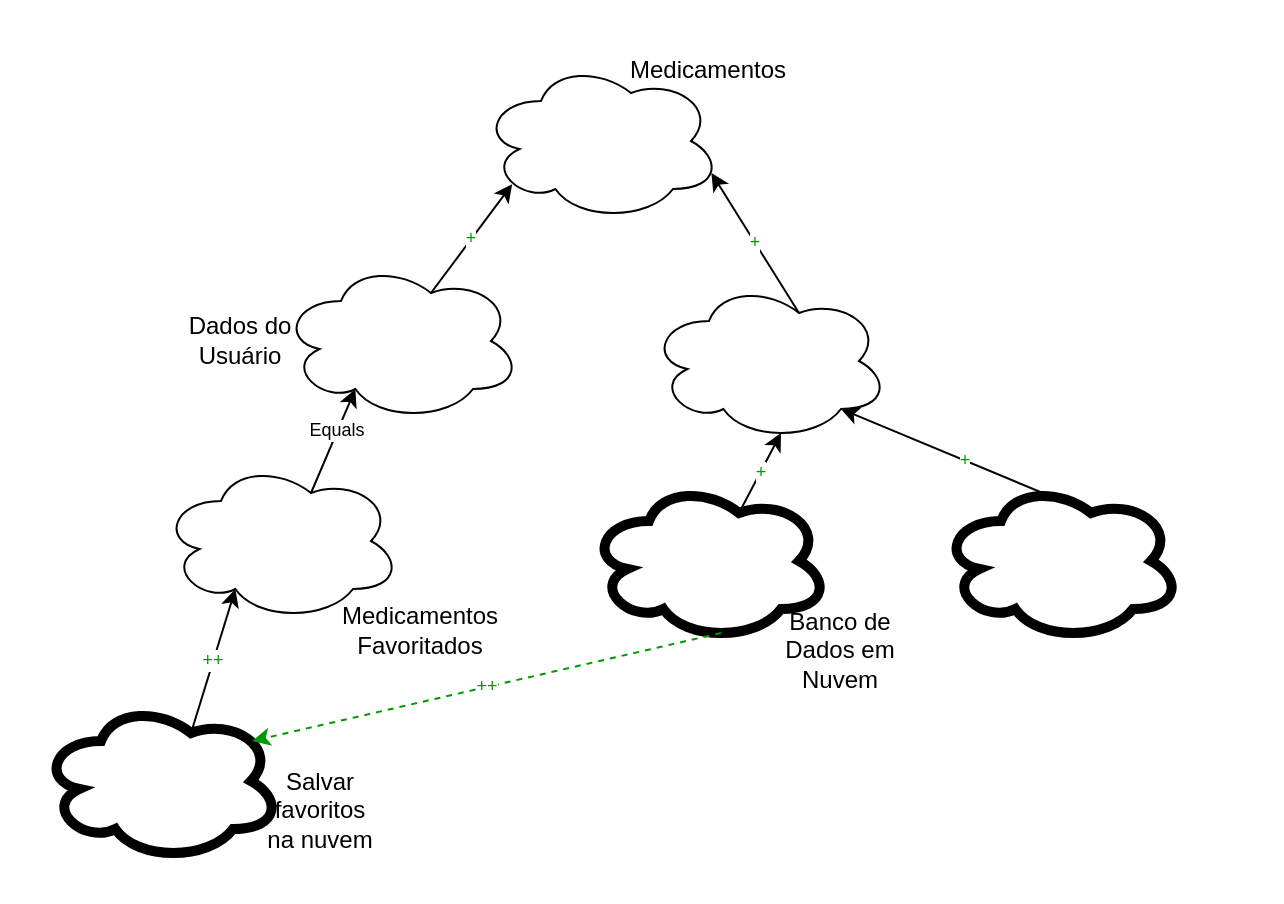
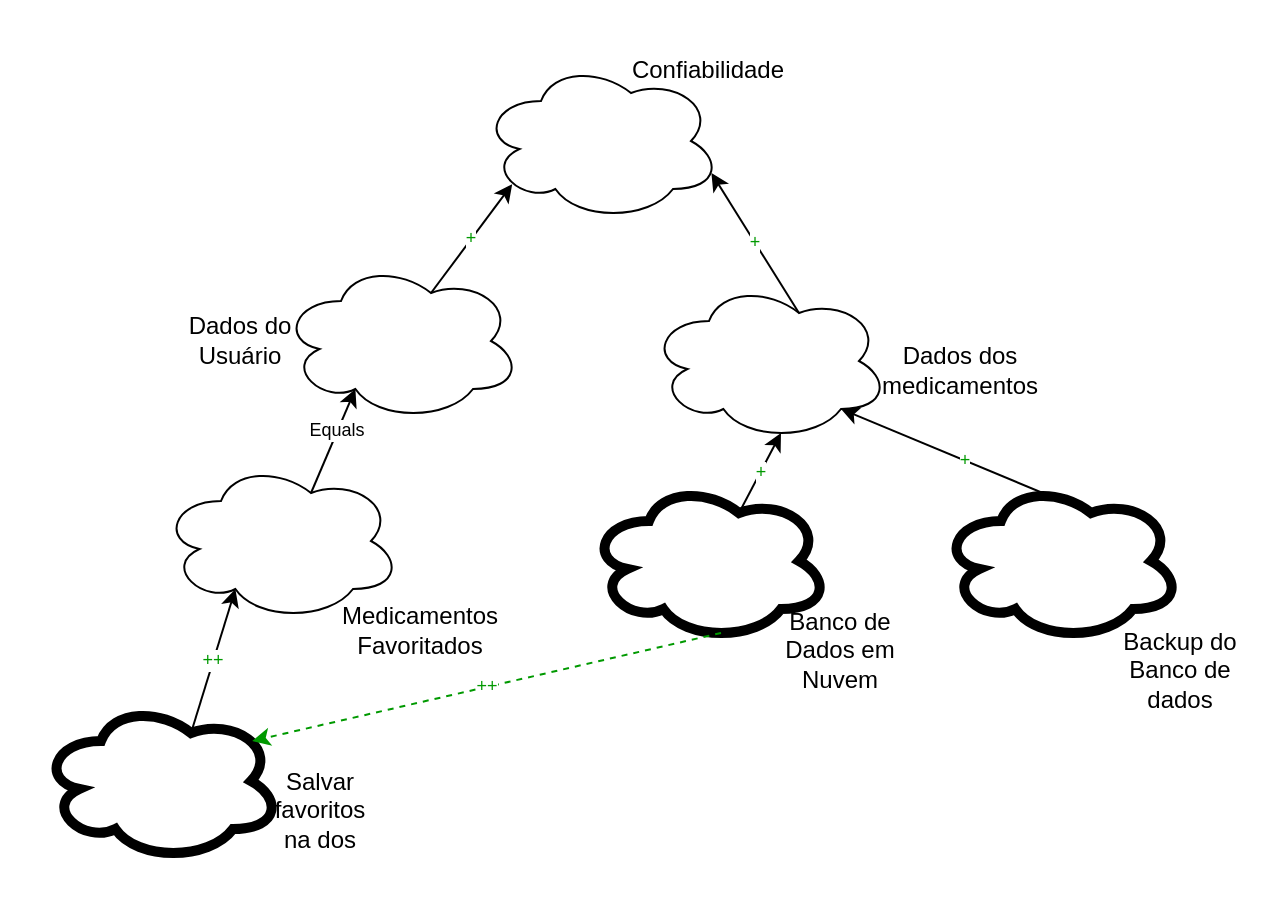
- <mxCell id="3" value="Medicamentos" style="text;html=1;strokeColor=none;fillColor=none;align=center;verticalAlign=middle;whiteSpace=wrap;rounded=0;" vertex="1" parent="1"><mxGeometry x="324" y="20" width="60" height="30" as="geometry" /></mxCell>
+ <mxCell id="3" value="Confiabilidade" style="text;html=1;strokeColor=none;fillColor=none;align=center;verticalAlign=middle;whiteSpace=wrap;rounded=0;" vertex="1" parent="1"><mxGeometry x="324" y="20" width="60" height="30" as="geometry" /></mxCell>
+ <mxCell id="13" value="Dados dos medicamentos" style="text;html=1;strokeColor=none;fillColor=none;align=center;verticalAlign=middle;whiteSpace=wrap;rounded=0;" vertex="1" parent="1"><mxGeometry x="450" y="170" width="60" height="30" as="geometry" /></mxCell>
+ <mxCell id="16" value="Backup do Banco de dados" style="text;html=1;strokeColor=none;fillColor=none;align=center;verticalAlign=middle;whiteSpace=wrap;rounded=0;" vertex="1" parent="1"><mxGeometry x="560" y="320" width="60" height="30" as="geometry" /></mxCell>
- <mxCell id="10" value="Salvar favoritos na nuvem" style="text;html=1;strokeColor=none;fillColor=none;align=center;verticalAlign=middle;whiteSpace=wrap;rounded=0;" vertex="1" parent="1"><mxGeometry x="130" y="390" width="60" height="30" as="geometry" /></mxCell>
+ <mxCell id="10" value="Salvar favoritos na dos" style="text;html=1;strokeColor=none;fillColor=none;align=center;verticalAlign=middle;whiteSpace=wrap;rounded=0;" vertex="1" parent="1"><mxGeometry x="130" y="390" width="60" height="30" as="geometry" /></mxCell>
